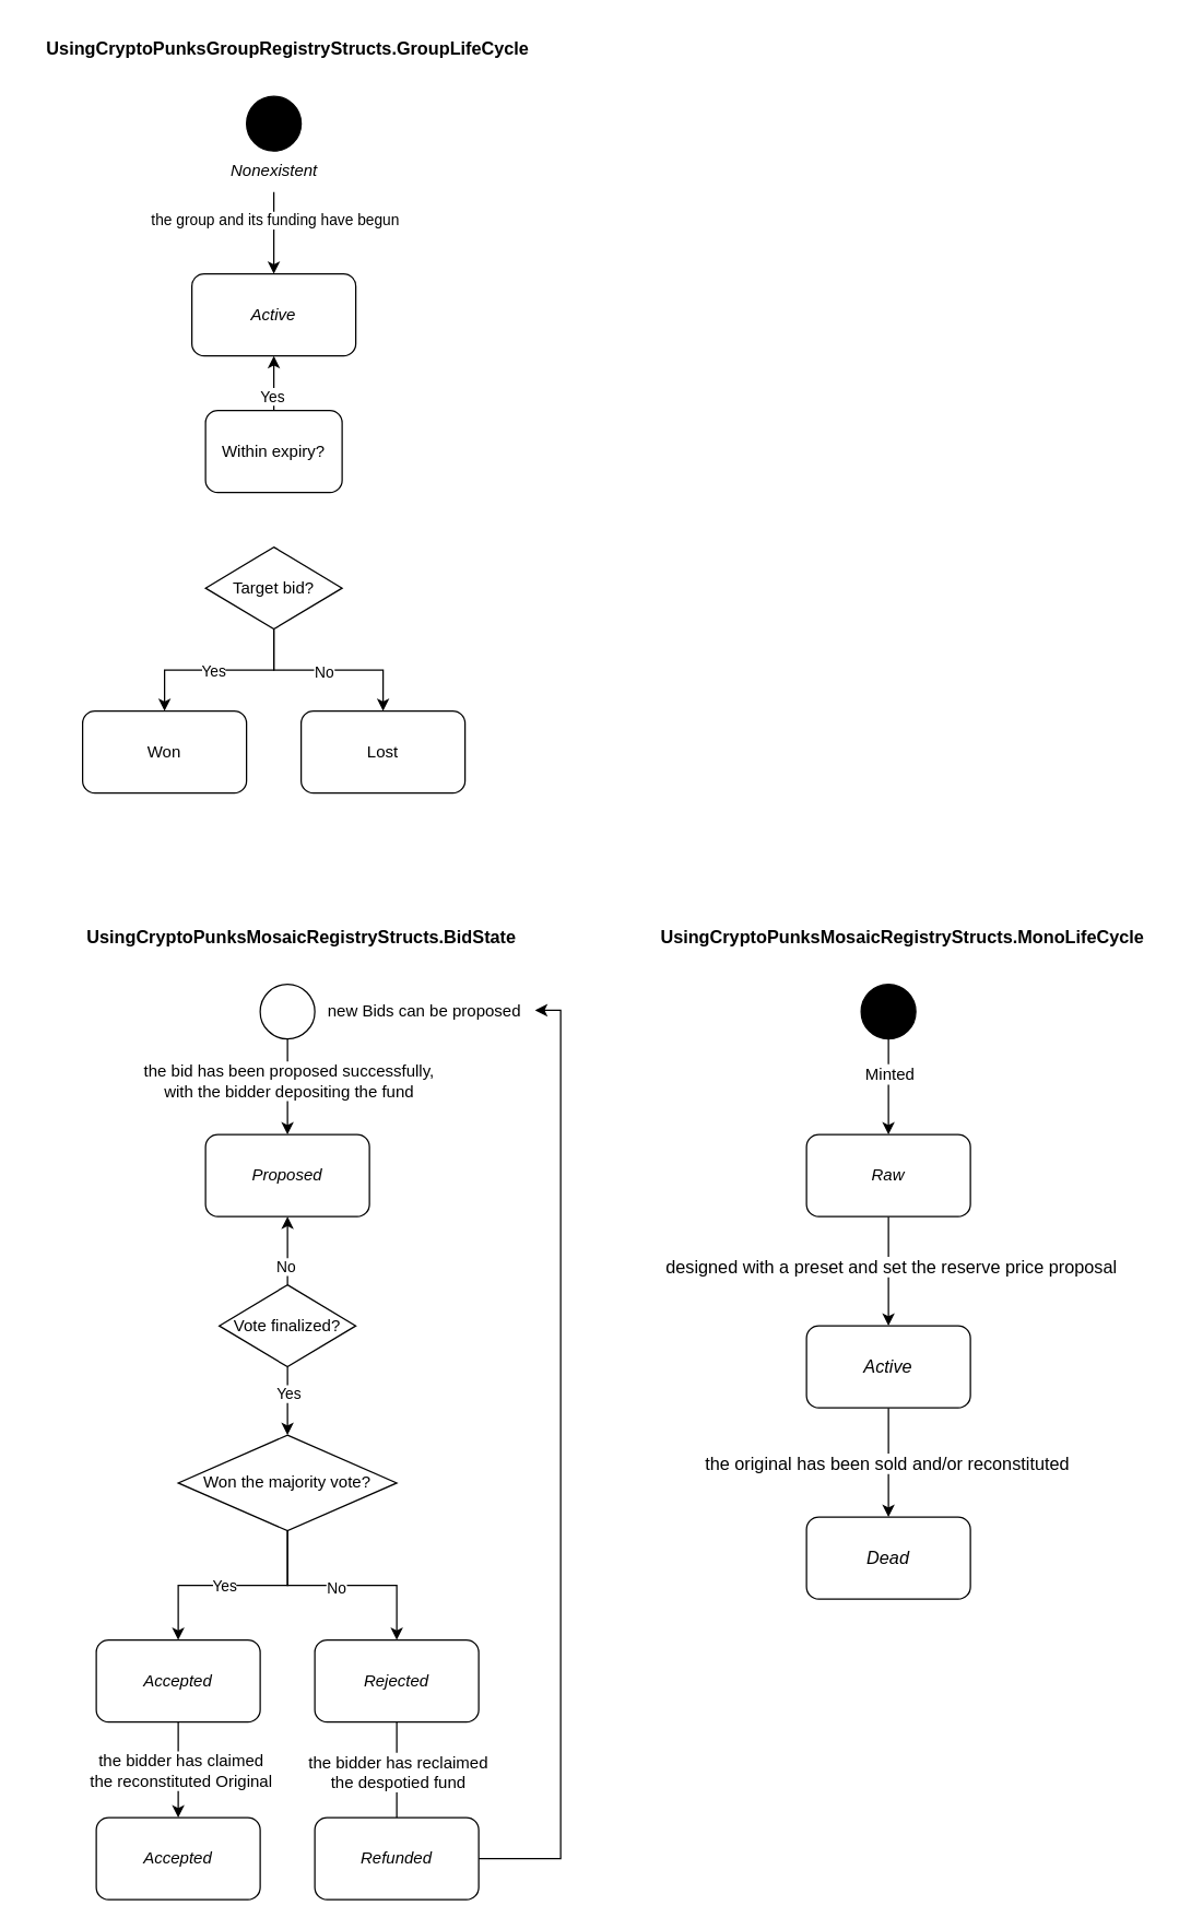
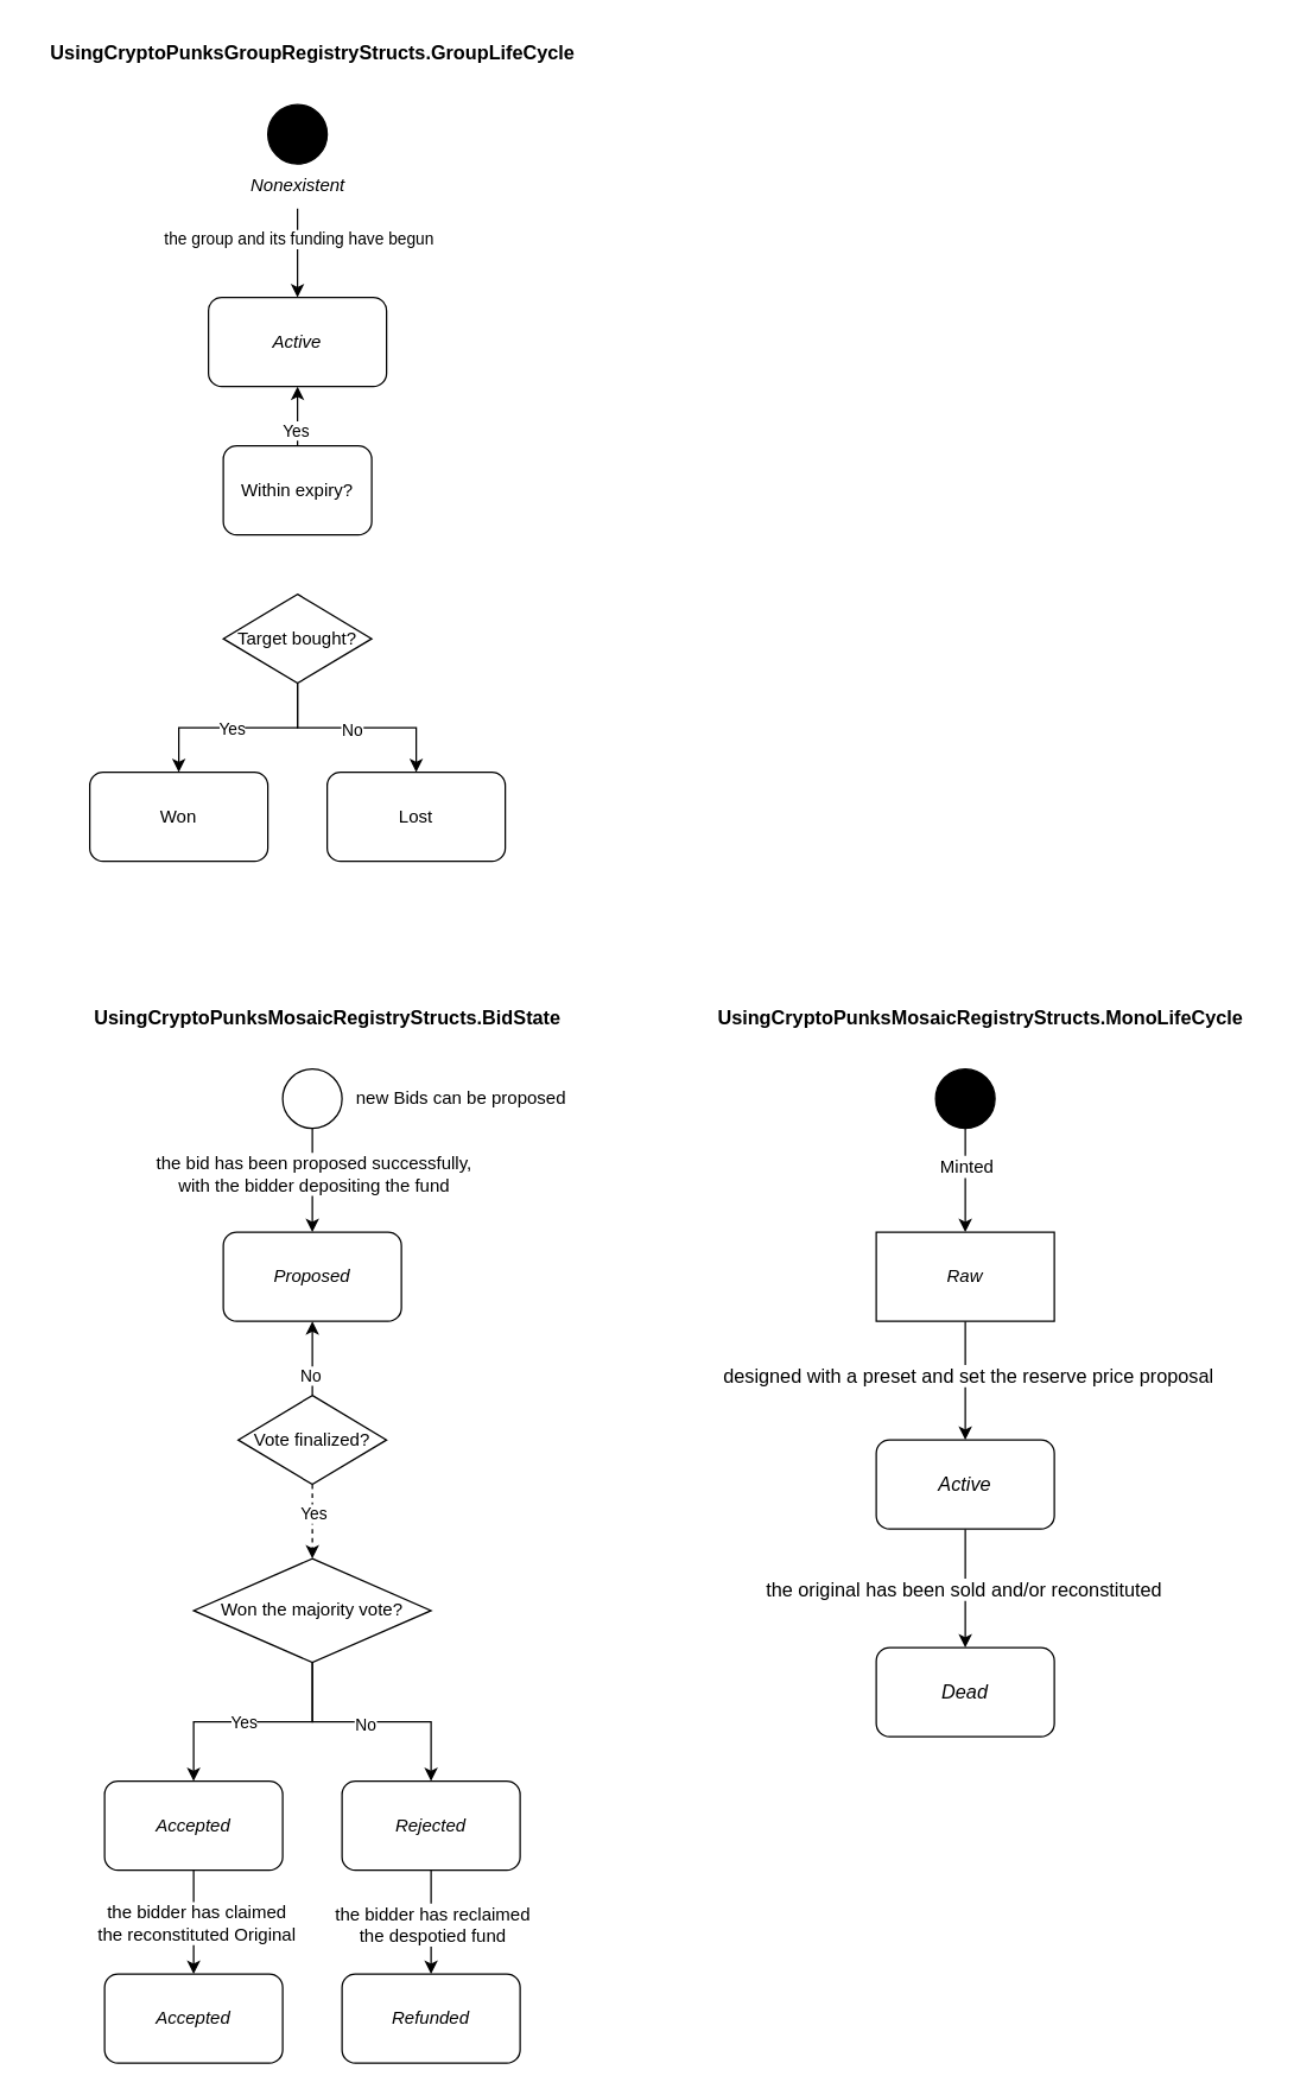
- <mxCell id="14" value="Target bid?" style="rhombus;whiteSpace=wrap;html=1;fillStyle=solid;fillColor=default;" vertex="1" parent="1"><mxGeometry x="150" y="400" width="100" height="60" as="geometry" /></mxCell>
+ <mxCell id="14" value="Target bought?" style="rhombus;whiteSpace=wrap;html=1;fillStyle=solid;fillColor=default;" vertex="1" parent="1"><mxGeometry x="150" y="400" width="100" height="60" as="geometry" /></mxCell>
- <mxCell id="21" value="Raw" style="rounded=1;whiteSpace=wrap;html=1;fillStyle=solid;fillColor=default;fontStyle=2" vertex="1" parent="1"><mxGeometry x="590" y="830" width="120" height="60" as="geometry" /></mxCell>
+ <mxCell id="21" value="Raw" style="whiteSpace=wrap;html=1;fillStyle=solid;fillColor=default;fontStyle=2;rounded=0;" vertex="1" parent="1"><mxGeometry x="590" y="830" width="120" height="60" as="geometry" /></mxCell>
- <mxCell id="35" value="" style="edgeStyle=orthogonalEdgeStyle;rounded=0;orthogonalLoop=1;jettySize=auto;html=1;" edge="1" parent="1" source="37" target="42"><mxGeometry relative="1" as="geometry" /></mxCell>
+ <mxCell id="35" value="" style="edgeStyle=orthogonalEdgeStyle;rounded=0;orthogonalLoop=1;jettySize=auto;html=1;dashed=1;" edge="1" parent="1" source="37" target="42"><mxGeometry relative="1" as="geometry" /></mxCell>
- <mxCell id="50" style="edgeStyle=orthogonalEdgeStyle;rounded=0;orthogonalLoop=1;jettySize=auto;html=1;entryX=1.008;entryY=0.467;entryDx=0;entryDy=0;entryPerimeter=0;fontSize=12;" edge="1" parent="1" source="51" target="53"><mxGeometry relative="1" as="geometry"><Array as="points"><mxPoint x="410" y="1360" /><mxPoint x="410" y="739" /></Array></mxGeometry></mxCell>
- <mxCell id="46" value="" style="edgeStyle=orthogonalEdgeStyle;rounded=0;orthogonalLoop=1;jettySize=auto;html=1;fontSize=13;endArrow=none;" edge="1" parent="1" source="48" target="51"><mxGeometry relative="1" as="geometry" /></mxCell>
+ <mxCell id="46" value="" style="edgeStyle=orthogonalEdgeStyle;rounded=0;orthogonalLoop=1;jettySize=auto;html=1;fontSize=13;" edge="1" parent="1" source="48" target="51"><mxGeometry relative="1" as="geometry" /></mxCell>
